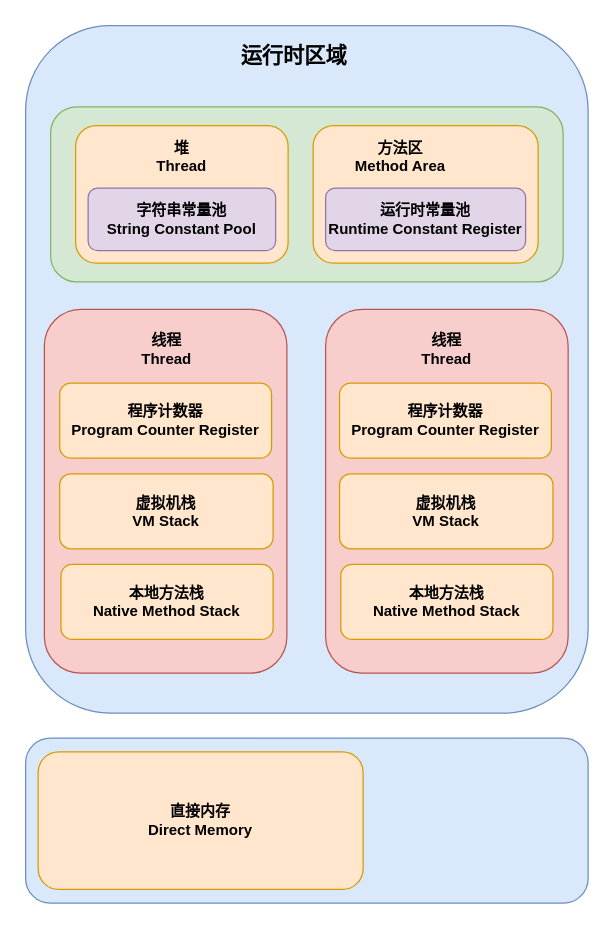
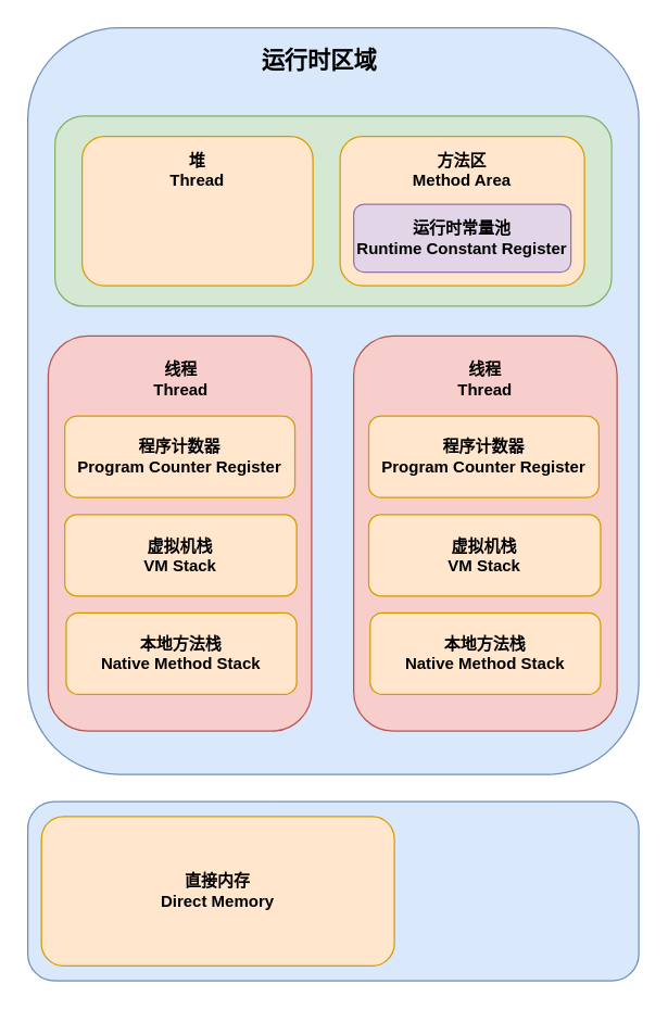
- <mxCell id="11" value="方法区&lt;br&gt;Method Area" style="text;html=1;strokeColor=none;fillColor=none;align=center;verticalAlign=middle;whiteSpace=wrap;rounded=0;fontStyle=1" parent="1" vertex="1"><mxGeometry x="275" y="110" width="90" height="30" as="geometry" /></mxCell>
+ <mxCell id="11" value="方法区&lt;br&gt;Method Area" style="text;html=1;strokeColor=none;fillColor=none;align=center;verticalAlign=middle;whiteSpace=wrap;rounded=0;fontStyle=1" parent="1" vertex="1"><mxGeometry x="295" y="110" width="90" height="30" as="geometry" /></mxCell>
- <mxCell id="22" value="字符串常量池&lt;br&gt;String Constant Pool" style="rounded=1;whiteSpace=wrap;html=1;fillColor=#e1d5e7;strokeColor=#9673a6;fontStyle=1" vertex="1" parent="1"><mxGeometry x="70" y="150" width="150" height="50" as="geometry" /></mxCell>
